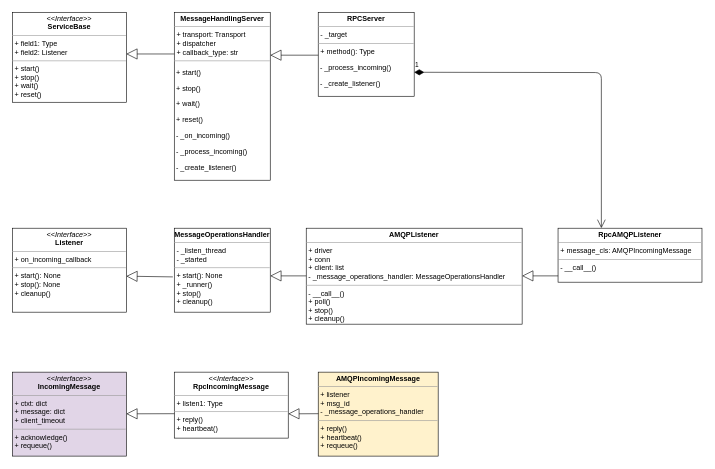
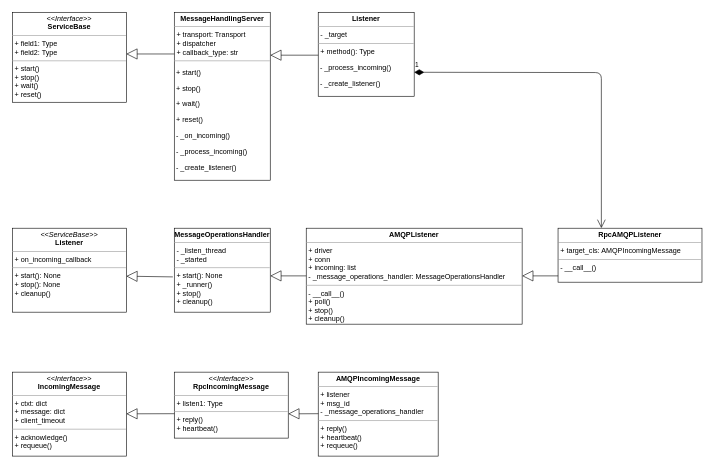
- <mxCell id="4" value="&lt;p style=&quot;margin: 0px ; margin-top: 4px ; text-align: center&quot;&gt;&lt;b&gt;RPCServer&lt;/b&gt;&lt;/p&gt;&lt;hr size=&quot;1&quot;&gt;&lt;p style=&quot;margin: 0px ; margin-left: 4px&quot;&gt;- _target&lt;/p&gt;&lt;hr size=&quot;1&quot;&gt;&lt;p style=&quot;margin: 0px ; margin-left: 4px&quot;&gt;+ method(): Type&lt;/p&gt;&lt;p&gt;&amp;nbsp;- _process_incoming()&lt;/p&gt;&lt;p&gt;&amp;nbsp;- _create_listener()&lt;/p&gt;" style="verticalAlign=top;align=left;overflow=fill;fontSize=12;fontFamily=Helvetica;html=1;" vertex="1" parent="1"><mxGeometry x="530" y="20" width="160" height="140" as="geometry" /></mxCell>
+ <mxCell id="4" value="&lt;p style=&quot;margin: 0px ; margin-top: 4px ; text-align: center&quot;&gt;&lt;b&gt;Listener&lt;/b&gt;&lt;/p&gt;&lt;hr size=&quot;1&quot;&gt;&lt;p style=&quot;margin: 0px ; margin-left: 4px&quot;&gt;- _target&lt;/p&gt;&lt;hr size=&quot;1&quot;&gt;&lt;p style=&quot;margin: 0px ; margin-left: 4px&quot;&gt;+ method(): Type&lt;/p&gt;&lt;p&gt;&amp;nbsp;- _process_incoming()&lt;/p&gt;&lt;p&gt;&amp;nbsp;- _create_listener()&lt;/p&gt;" style="verticalAlign=top;align=left;overflow=fill;fontSize=12;fontFamily=Helvetica;html=1;" vertex="1" parent="1"><mxGeometry x="530" y="20" width="160" height="140" as="geometry" /></mxCell>
- <mxCell id="2" value="&lt;p style=&quot;margin: 0px ; margin-top: 4px ; text-align: center&quot;&gt;&lt;i&gt;&amp;lt;&amp;lt;Interface&amp;gt;&amp;gt;&lt;/i&gt;&lt;br&gt;&lt;b&gt;ServiceBase&lt;/b&gt;&lt;/p&gt;&lt;hr size=&quot;1&quot;&gt;&lt;p style=&quot;margin: 0px ; margin-left: 4px&quot;&gt;+ field1: Type&lt;br&gt;+ field2: Listener&lt;/p&gt;&lt;hr size=&quot;1&quot;&gt;&lt;p style=&quot;margin: 0px ; margin-left: 4px&quot;&gt;+ start()&lt;br&gt;+ stop()&lt;/p&gt;&lt;p style=&quot;margin: 0px ; margin-left: 4px&quot;&gt;+ wait()&lt;/p&gt;&lt;p style=&quot;margin: 0px ; margin-left: 4px&quot;&gt;+ reset()&lt;/p&gt;" style="verticalAlign=top;align=left;overflow=fill;fontSize=12;fontFamily=Helvetica;html=1;" vertex="1" parent="1"><mxGeometry x="20" y="20" width="190" height="150" as="geometry" /></mxCell>
+ <mxCell id="2" value="&lt;p style=&quot;margin: 0px ; margin-top: 4px ; text-align: center&quot;&gt;&lt;i&gt;&amp;lt;&amp;lt;Interface&amp;gt;&amp;gt;&lt;/i&gt;&lt;br&gt;&lt;b&gt;ServiceBase&lt;/b&gt;&lt;/p&gt;&lt;hr size=&quot;1&quot;&gt;&lt;p style=&quot;margin: 0px ; margin-left: 4px&quot;&gt;+ field1: Type&lt;br&gt;+ field2: Type&lt;/p&gt;&lt;hr size=&quot;1&quot;&gt;&lt;p style=&quot;margin: 0px ; margin-left: 4px&quot;&gt;+ start()&lt;br&gt;+ stop()&lt;/p&gt;&lt;p style=&quot;margin: 0px ; margin-left: 4px&quot;&gt;+ wait()&lt;/p&gt;&lt;p style=&quot;margin: 0px ; margin-left: 4px&quot;&gt;+ reset()&lt;/p&gt;" style="verticalAlign=top;align=left;overflow=fill;fontSize=12;fontFamily=Helvetica;html=1;" vertex="1" parent="1"><mxGeometry x="20" y="20" width="190" height="150" as="geometry" /></mxCell>
- <mxCell id="8" value="&lt;p style=&quot;margin: 0px ; margin-top: 4px ; text-align: center&quot;&gt;&lt;b&gt;RpcAMQPListener&lt;/b&gt;&lt;/p&gt;&lt;hr size=&quot;1&quot;&gt;&lt;p style=&quot;margin: 0px ; margin-left: 4px&quot;&gt;+ message_cls: AMQPIncomingMessage&lt;/p&gt;&lt;hr size=&quot;1&quot;&gt;&lt;p style=&quot;margin: 0px ; margin-left: 4px&quot;&gt;- __call__()&lt;/p&gt;" style="verticalAlign=top;align=left;overflow=fill;fontSize=12;fontFamily=Helvetica;html=1;" vertex="1" parent="1"><mxGeometry x="929.879" y="380" width="240" height="90" as="geometry" /></mxCell>
+ <mxCell id="8" value="&lt;p style=&quot;margin: 0px ; margin-top: 4px ; text-align: center&quot;&gt;&lt;b&gt;RpcAMQPListener&lt;/b&gt;&lt;/p&gt;&lt;hr size=&quot;1&quot;&gt;&lt;p style=&quot;margin: 0px ; margin-left: 4px&quot;&gt;+ target_cls: AMQPIncomingMessage&lt;/p&gt;&lt;hr size=&quot;1&quot;&gt;&lt;p style=&quot;margin: 0px ; margin-left: 4px&quot;&gt;- __call__()&lt;/p&gt;" style="verticalAlign=top;align=left;overflow=fill;fontSize=12;fontFamily=Helvetica;html=1;" vertex="1" parent="1"><mxGeometry x="929.879" y="380" width="240" height="90" as="geometry" /></mxCell>
- <mxCell id="5" value="&lt;p style=&quot;margin: 0px ; margin-top: 4px ; text-align: center&quot;&gt;&lt;i&gt;&amp;lt;&amp;lt;Interface&amp;gt;&amp;gt;&lt;/i&gt;&lt;br&gt;&lt;b&gt;Listener&lt;/b&gt;&lt;/p&gt;&lt;hr size=&quot;1&quot;&gt;&lt;p style=&quot;margin: 0px ; margin-left: 4px&quot;&gt;+ on_incoming_callback&lt;br&gt;&lt;/p&gt;&lt;hr size=&quot;1&quot;&gt;&lt;p style=&quot;margin: 0px ; margin-left: 4px&quot;&gt;+ start(): None&lt;br&gt;+ stop(): None&lt;/p&gt;&lt;p style=&quot;margin: 0px ; margin-left: 4px&quot;&gt;+ cleanup()&lt;/p&gt;" style="verticalAlign=top;align=left;overflow=fill;fontSize=12;fontFamily=Helvetica;html=1;" vertex="1" parent="1"><mxGeometry x="20" y="380" width="190" height="140" as="geometry" /></mxCell>
+ <mxCell id="5" value="&lt;p style=&quot;margin: 0px ; margin-top: 4px ; text-align: center&quot;&gt;&lt;i&gt;&amp;lt;&amp;lt;ServiceBase&amp;gt;&amp;gt;&lt;/i&gt;&lt;br&gt;&lt;b&gt;Listener&lt;/b&gt;&lt;/p&gt;&lt;hr size=&quot;1&quot;&gt;&lt;p style=&quot;margin: 0px ; margin-left: 4px&quot;&gt;+ on_incoming_callback&lt;br&gt;&lt;/p&gt;&lt;hr size=&quot;1&quot;&gt;&lt;p style=&quot;margin: 0px ; margin-left: 4px&quot;&gt;+ start(): None&lt;br&gt;+ stop(): None&lt;/p&gt;&lt;p style=&quot;margin: 0px ; margin-left: 4px&quot;&gt;+ cleanup()&lt;/p&gt;" style="verticalAlign=top;align=left;overflow=fill;fontSize=12;fontFamily=Helvetica;html=1;" vertex="1" parent="1"><mxGeometry x="20" y="380" width="190" height="140" as="geometry" /></mxCell>
- <mxCell id="7" value="&lt;p style=&quot;margin: 0px ; margin-top: 4px ; text-align: center&quot;&gt;&lt;b&gt;AMQPListener&lt;/b&gt;&lt;/p&gt;&lt;hr size=&quot;1&quot;&gt;&lt;p style=&quot;margin: 0px ; margin-left: 4px&quot;&gt;+ driver&lt;/p&gt;&lt;p style=&quot;margin: 0px ; margin-left: 4px&quot;&gt;+ conn&lt;/p&gt;&lt;p style=&quot;margin: 0px ; margin-left: 4px&quot;&gt;+ client: list&lt;/p&gt;&lt;p style=&quot;margin: 0px ; margin-left: 4px&quot;&gt;- _message_operations_handler: MessageOperationsHandler&lt;/p&gt;&lt;hr size=&quot;1&quot;&gt;&lt;p style=&quot;margin: 0px ; margin-left: 4px&quot;&gt;- __call__()&lt;/p&gt;&lt;p style=&quot;margin: 0px ; margin-left: 4px&quot;&gt;+ poll()&lt;/p&gt;&lt;p style=&quot;margin: 0px ; margin-left: 4px&quot;&gt;+ stop()&lt;/p&gt;&lt;p style=&quot;margin: 0px ; margin-left: 4px&quot;&gt;+ cleanup()&lt;/p&gt;" style="verticalAlign=top;align=left;overflow=fill;fontSize=12;fontFamily=Helvetica;html=1;" vertex="1" parent="1"><mxGeometry x="510" y="380" width="360" height="160" as="geometry" /></mxCell>
+ <mxCell id="7" value="&lt;p style=&quot;margin: 0px ; margin-top: 4px ; text-align: center&quot;&gt;&lt;b&gt;AMQPListener&lt;/b&gt;&lt;/p&gt;&lt;hr size=&quot;1&quot;&gt;&lt;p style=&quot;margin: 0px ; margin-left: 4px&quot;&gt;+ driver&lt;/p&gt;&lt;p style=&quot;margin: 0px ; margin-left: 4px&quot;&gt;+ conn&lt;/p&gt;&lt;p style=&quot;margin: 0px ; margin-left: 4px&quot;&gt;+ incoming: list&lt;/p&gt;&lt;p style=&quot;margin: 0px ; margin-left: 4px&quot;&gt;- _message_operations_handler: MessageOperationsHandler&lt;/p&gt;&lt;hr size=&quot;1&quot;&gt;&lt;p style=&quot;margin: 0px ; margin-left: 4px&quot;&gt;- __call__()&lt;/p&gt;&lt;p style=&quot;margin: 0px ; margin-left: 4px&quot;&gt;+ poll()&lt;/p&gt;&lt;p style=&quot;margin: 0px ; margin-left: 4px&quot;&gt;+ stop()&lt;/p&gt;&lt;p style=&quot;margin: 0px ; margin-left: 4px&quot;&gt;+ cleanup()&lt;/p&gt;" style="verticalAlign=top;align=left;overflow=fill;fontSize=12;fontFamily=Helvetica;html=1;" vertex="1" parent="1"><mxGeometry x="510" y="380" width="360" height="160" as="geometry" /></mxCell>
- <mxCell id="14" value="&lt;p style=&quot;margin: 0px ; margin-top: 4px ; text-align: center&quot;&gt;&lt;i&gt;&amp;lt;&amp;lt;Interface&amp;gt;&amp;gt;&lt;/i&gt;&lt;br&gt;&lt;b&gt;IncomingMessage&lt;/b&gt;&lt;/p&gt;&lt;hr size=&quot;1&quot;&gt;&lt;p style=&quot;margin: 0px ; margin-left: 4px&quot;&gt;+ ctxt: dict&lt;br&gt;+ message: dict&lt;/p&gt;&lt;p style=&quot;margin: 0px ; margin-left: 4px&quot;&gt;+ client_timeout&lt;/p&gt;&lt;hr size=&quot;1&quot;&gt;&lt;p style=&quot;margin: 0px ; margin-left: 4px&quot;&gt;+ acknowledge()&lt;br&gt;+ requeue()&lt;/p&gt;" style="verticalAlign=top;align=left;overflow=fill;fontSize=12;fontFamily=Helvetica;html=1;fillColor=#e1d5e7;" vertex="1" parent="1"><mxGeometry x="20" y="620" width="190" height="140" as="geometry" /></mxCell>
+ <mxCell id="14" value="&lt;p style=&quot;margin: 0px ; margin-top: 4px ; text-align: center&quot;&gt;&lt;i&gt;&amp;lt;&amp;lt;Interface&amp;gt;&amp;gt;&lt;/i&gt;&lt;br&gt;&lt;b&gt;IncomingMessage&lt;/b&gt;&lt;/p&gt;&lt;hr size=&quot;1&quot;&gt;&lt;p style=&quot;margin: 0px ; margin-left: 4px&quot;&gt;+ ctxt: dict&lt;br&gt;+ message: dict&lt;/p&gt;&lt;p style=&quot;margin: 0px ; margin-left: 4px&quot;&gt;+ client_timeout&lt;/p&gt;&lt;hr size=&quot;1&quot;&gt;&lt;p style=&quot;margin: 0px ; margin-left: 4px&quot;&gt;+ acknowledge()&lt;br&gt;+ requeue()&lt;/p&gt;" style="verticalAlign=top;align=left;overflow=fill;fontSize=12;fontFamily=Helvetica;html=1;" vertex="1" parent="1"><mxGeometry x="20" y="620" width="190" height="140" as="geometry" /></mxCell>
- <mxCell id="16" value="&lt;p style=&quot;margin: 0px ; margin-top: 4px ; text-align: center&quot;&gt;&lt;b&gt;AMQPIncomingMessage&lt;/b&gt;&lt;/p&gt;&lt;hr size=&quot;1&quot;&gt;&lt;p style=&quot;margin: 0px ; margin-left: 4px&quot;&gt;+ listener&lt;/p&gt;&lt;p style=&quot;margin: 0px ; margin-left: 4px&quot;&gt;+ msg_id&lt;/p&gt;&lt;p style=&quot;margin: 0px ; margin-left: 4px&quot;&gt;- _message_operations_handler&lt;/p&gt;&lt;hr size=&quot;1&quot;&gt;&lt;p style=&quot;margin: 0px ; margin-left: 4px&quot;&gt;+ reply()&lt;/p&gt;&lt;p style=&quot;margin: 0px ; margin-left: 4px&quot;&gt;+ heartbeat()&lt;/p&gt;&lt;p style=&quot;margin: 0px ; margin-left: 4px&quot;&gt;+ requeue()&lt;/p&gt;" style="verticalAlign=top;align=left;overflow=fill;fontSize=12;fontFamily=Helvetica;html=1;fillColor=#fff2cc;" vertex="1" parent="1"><mxGeometry x="530" y="620" width="200" height="140" as="geometry" /></mxCell>
+ <mxCell id="16" value="&lt;p style=&quot;margin: 0px ; margin-top: 4px ; text-align: center&quot;&gt;&lt;b&gt;AMQPIncomingMessage&lt;/b&gt;&lt;/p&gt;&lt;hr size=&quot;1&quot;&gt;&lt;p style=&quot;margin: 0px ; margin-left: 4px&quot;&gt;+ listener&lt;/p&gt;&lt;p style=&quot;margin: 0px ; margin-left: 4px&quot;&gt;+ msg_id&lt;/p&gt;&lt;p style=&quot;margin: 0px ; margin-left: 4px&quot;&gt;- _message_operations_handler&lt;/p&gt;&lt;hr size=&quot;1&quot;&gt;&lt;p style=&quot;margin: 0px ; margin-left: 4px&quot;&gt;+ reply()&lt;/p&gt;&lt;p style=&quot;margin: 0px ; margin-left: 4px&quot;&gt;+ heartbeat()&lt;/p&gt;&lt;p style=&quot;margin: 0px ; margin-left: 4px&quot;&gt;+ requeue()&lt;/p&gt;" style="verticalAlign=top;align=left;overflow=fill;fontSize=12;fontFamily=Helvetica;html=1;" vertex="1" parent="1"><mxGeometry x="530" y="620" width="200" height="140" as="geometry" /></mxCell>
